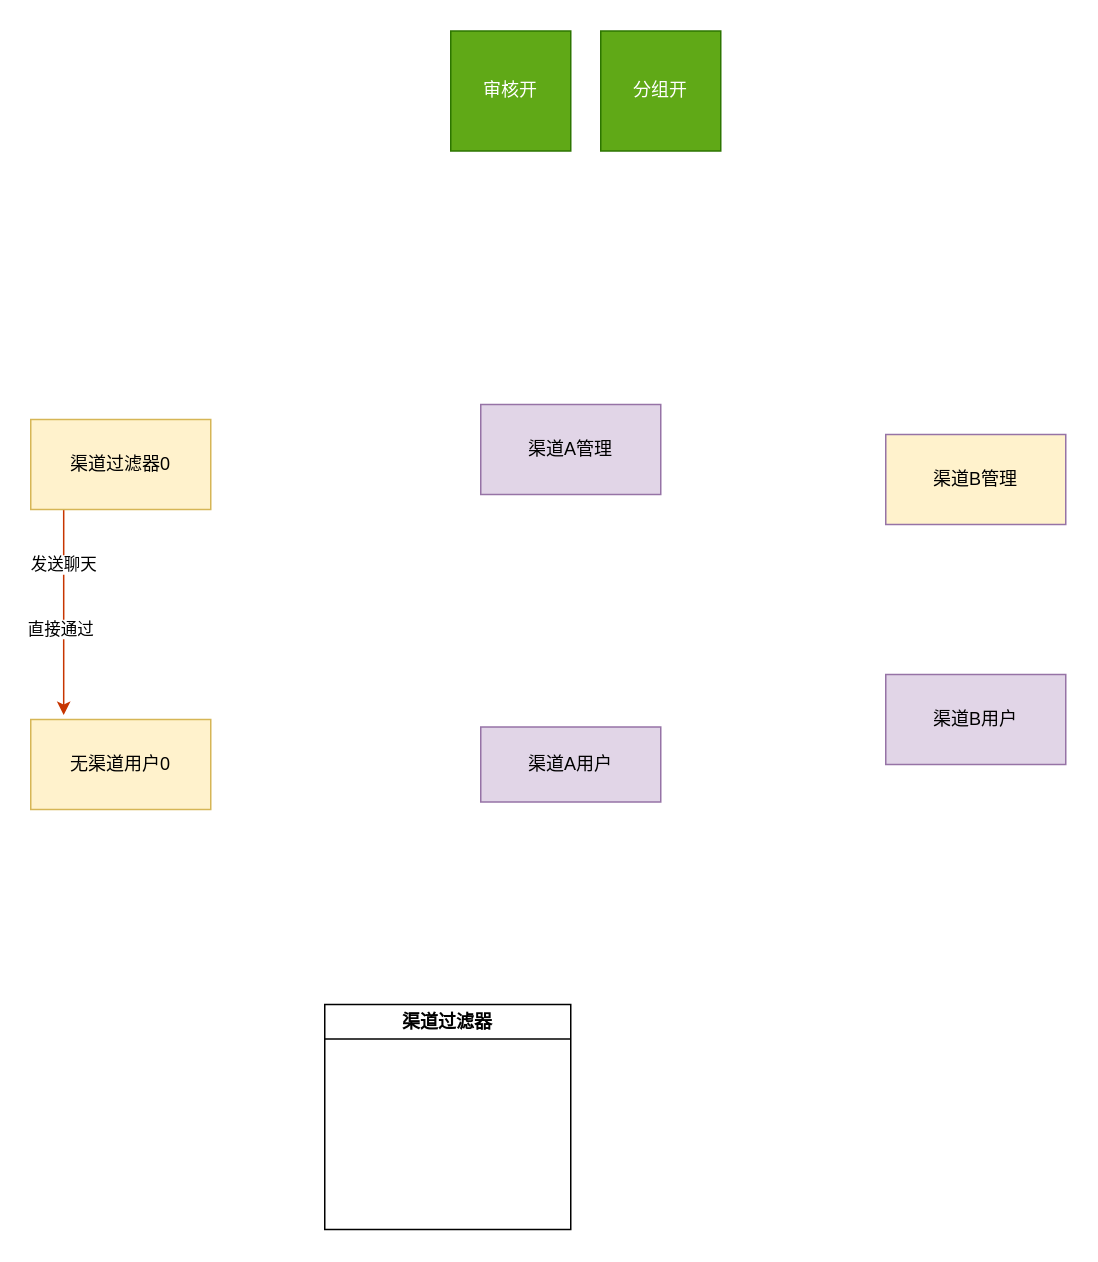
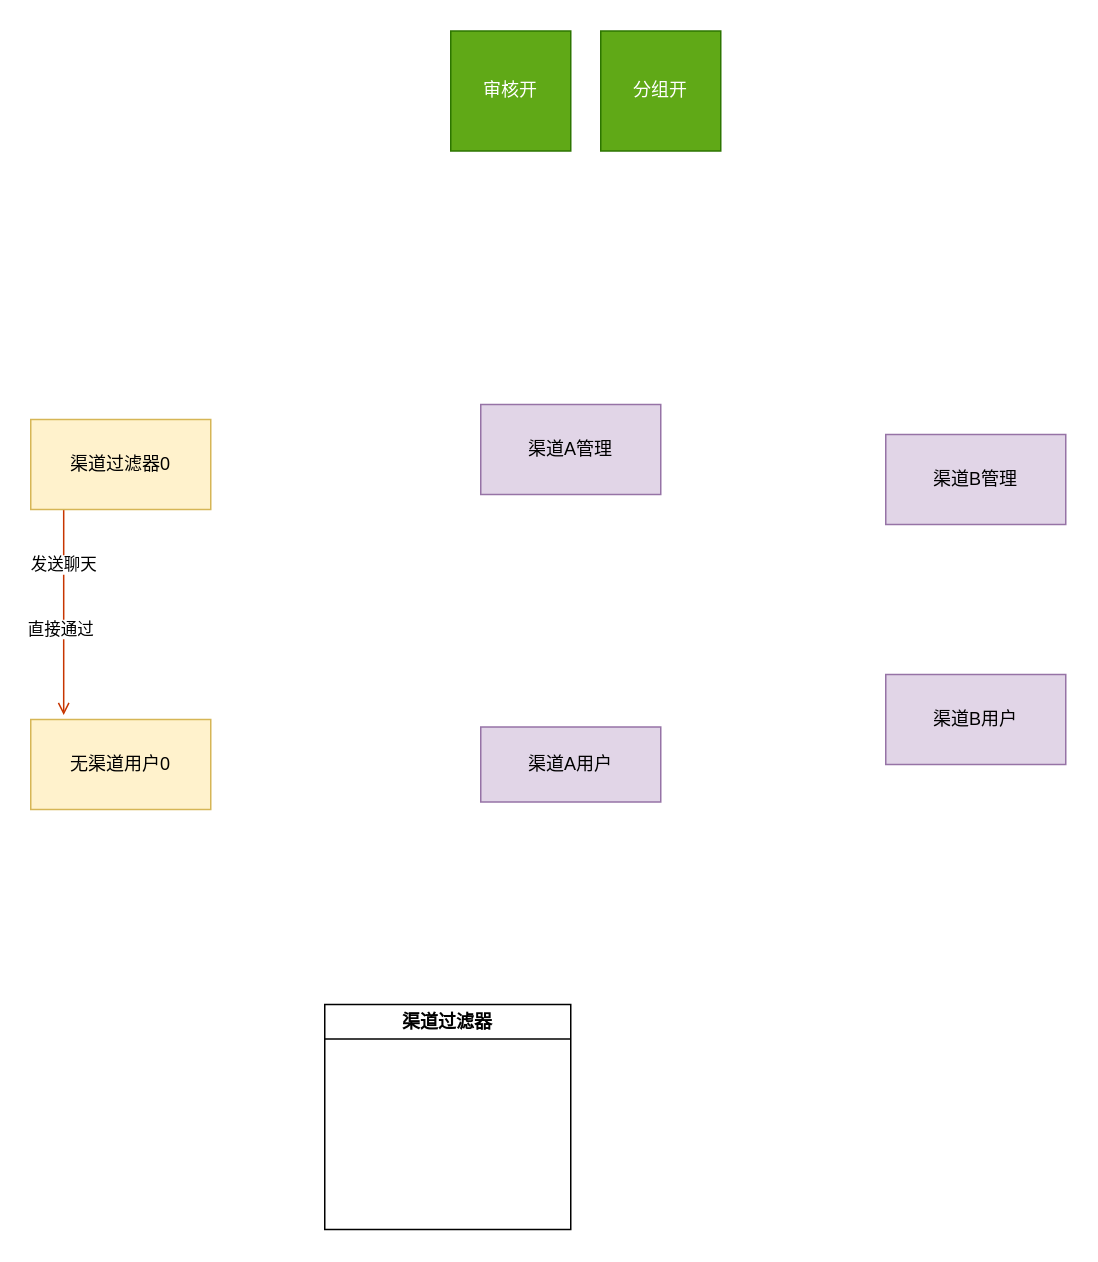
- <mxCell id="9" value="渠道B管理" style="rounded=0;whiteSpace=wrap;html=1;fillColor=#fff2cc;strokeColor=#9673a6;" vertex="1" parent="1"><mxGeometry x="590" y="289" width="120" height="60" as="geometry" /></mxCell>
+ <mxCell id="9" value="渠道B管理" style="rounded=0;whiteSpace=wrap;html=1;fillColor=#e1d5e7;strokeColor=#9673a6;" vertex="1" parent="1"><mxGeometry x="590" y="289" width="120" height="60" as="geometry" /></mxCell>
- <mxCell id="4" style="edgeStyle=orthogonalEdgeStyle;rounded=0;orthogonalLoop=1;jettySize=auto;html=1;entryX=0.183;entryY=-0.05;entryDx=0;entryDy=0;fillColor=#fa6800;strokeColor=#C73500;exitX=0.183;exitY=0.983;exitDx=0;exitDy=0;exitPerimeter=0;entryPerimeter=0;" edge="1" parent="1" source="7" target="10"><mxGeometry relative="1" as="geometry"><mxPoint x="110" y="459" as="targetPoint" /></mxGeometry></mxCell>
+ <mxCell id="4" style="edgeStyle=orthogonalEdgeStyle;rounded=0;orthogonalLoop=1;jettySize=auto;html=1;entryX=0.183;entryY=-0.05;entryDx=0;entryDy=0;fillColor=#fa6800;strokeColor=#C73500;exitX=0.183;exitY=0.983;exitDx=0;exitDy=0;exitPerimeter=0;entryPerimeter=0;endArrow=open;" edge="1" parent="1" source="7" target="10"><mxGeometry relative="1" as="geometry"><mxPoint x="110" y="459" as="targetPoint" /></mxGeometry></mxCell>
